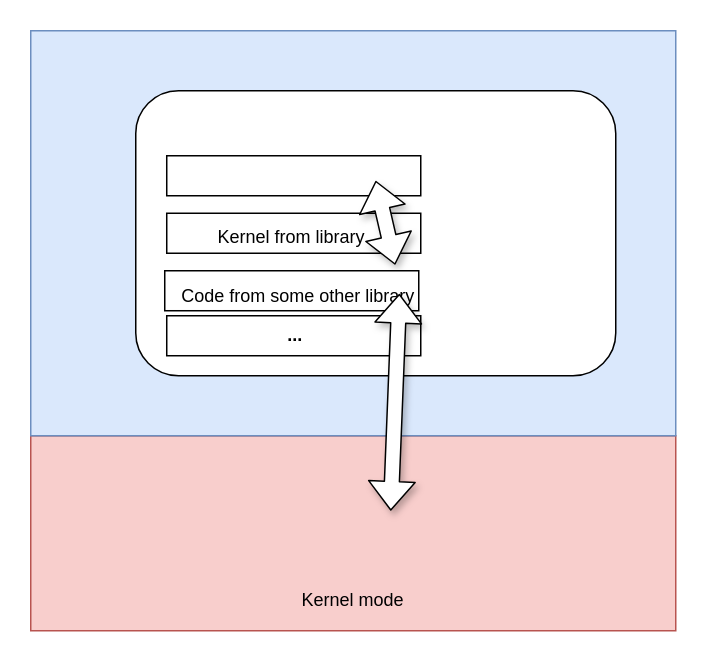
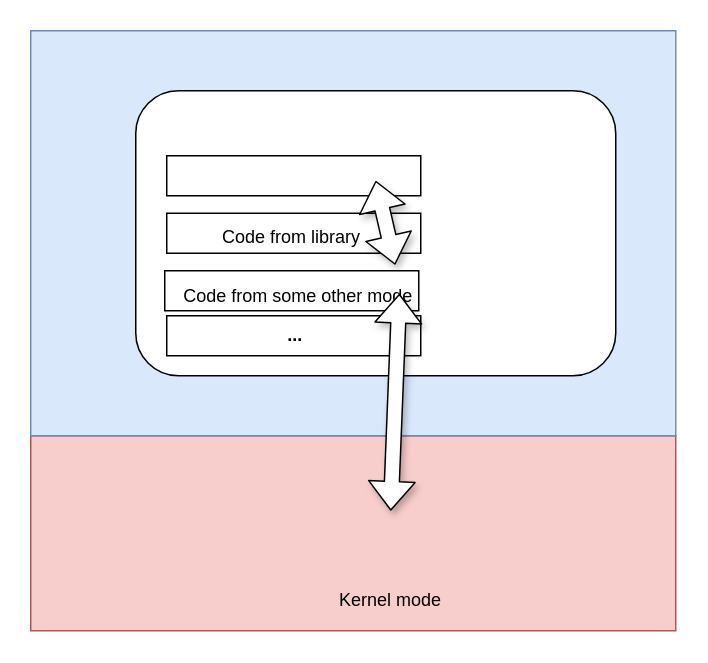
- <mxCell id="10" value="Kernel from library" style="text;html=1;strokeColor=none;fillColor=none;align=center;verticalAlign=middle;whiteSpace=wrap;rounded=0;" vertex="1" parent="4"><mxGeometry x="28.0" y="88.33" width="152" height="20" as="geometry" /></mxCell>
+ <mxCell id="10" value="Code from library" style="text;html=1;strokeColor=none;fillColor=none;align=center;verticalAlign=middle;whiteSpace=wrap;rounded=0;" vertex="1" parent="4"><mxGeometry x="28.0" y="88.33" width="152" height="20" as="geometry" /></mxCell>
- <mxCell id="12" value="Code from some other library" style="text;html=1;strokeColor=none;fillColor=none;align=center;verticalAlign=middle;whiteSpace=wrap;rounded=0;" vertex="1" parent="4"><mxGeometry x="26.67" y="126.66" width="163.33" height="20" as="geometry" /></mxCell>
+ <mxCell id="12" value="Code from some other mode" style="text;html=1;strokeColor=none;fillColor=none;align=center;verticalAlign=middle;whiteSpace=wrap;rounded=0;" vertex="1" parent="4"><mxGeometry x="26.67" y="126.66" width="163.33" height="20" as="geometry" /></mxCell>
- <mxCell id="16" value="Kernel mode" style="text;html=1;strokeColor=none;fillColor=none;align=center;verticalAlign=middle;whiteSpace=wrap;rounded=0;" vertex="1" parent="1"><mxGeometry x="190" y="390" width="90" height="20" as="geometry" /></mxCell>
+ <mxCell id="16" value="Kernel mode" style="text;html=1;strokeColor=none;fillColor=none;align=center;verticalAlign=middle;whiteSpace=wrap;rounded=0;" vertex="1" parent="1"><mxGeometry x="215" y="390" width="90" height="20" as="geometry" /></mxCell>
